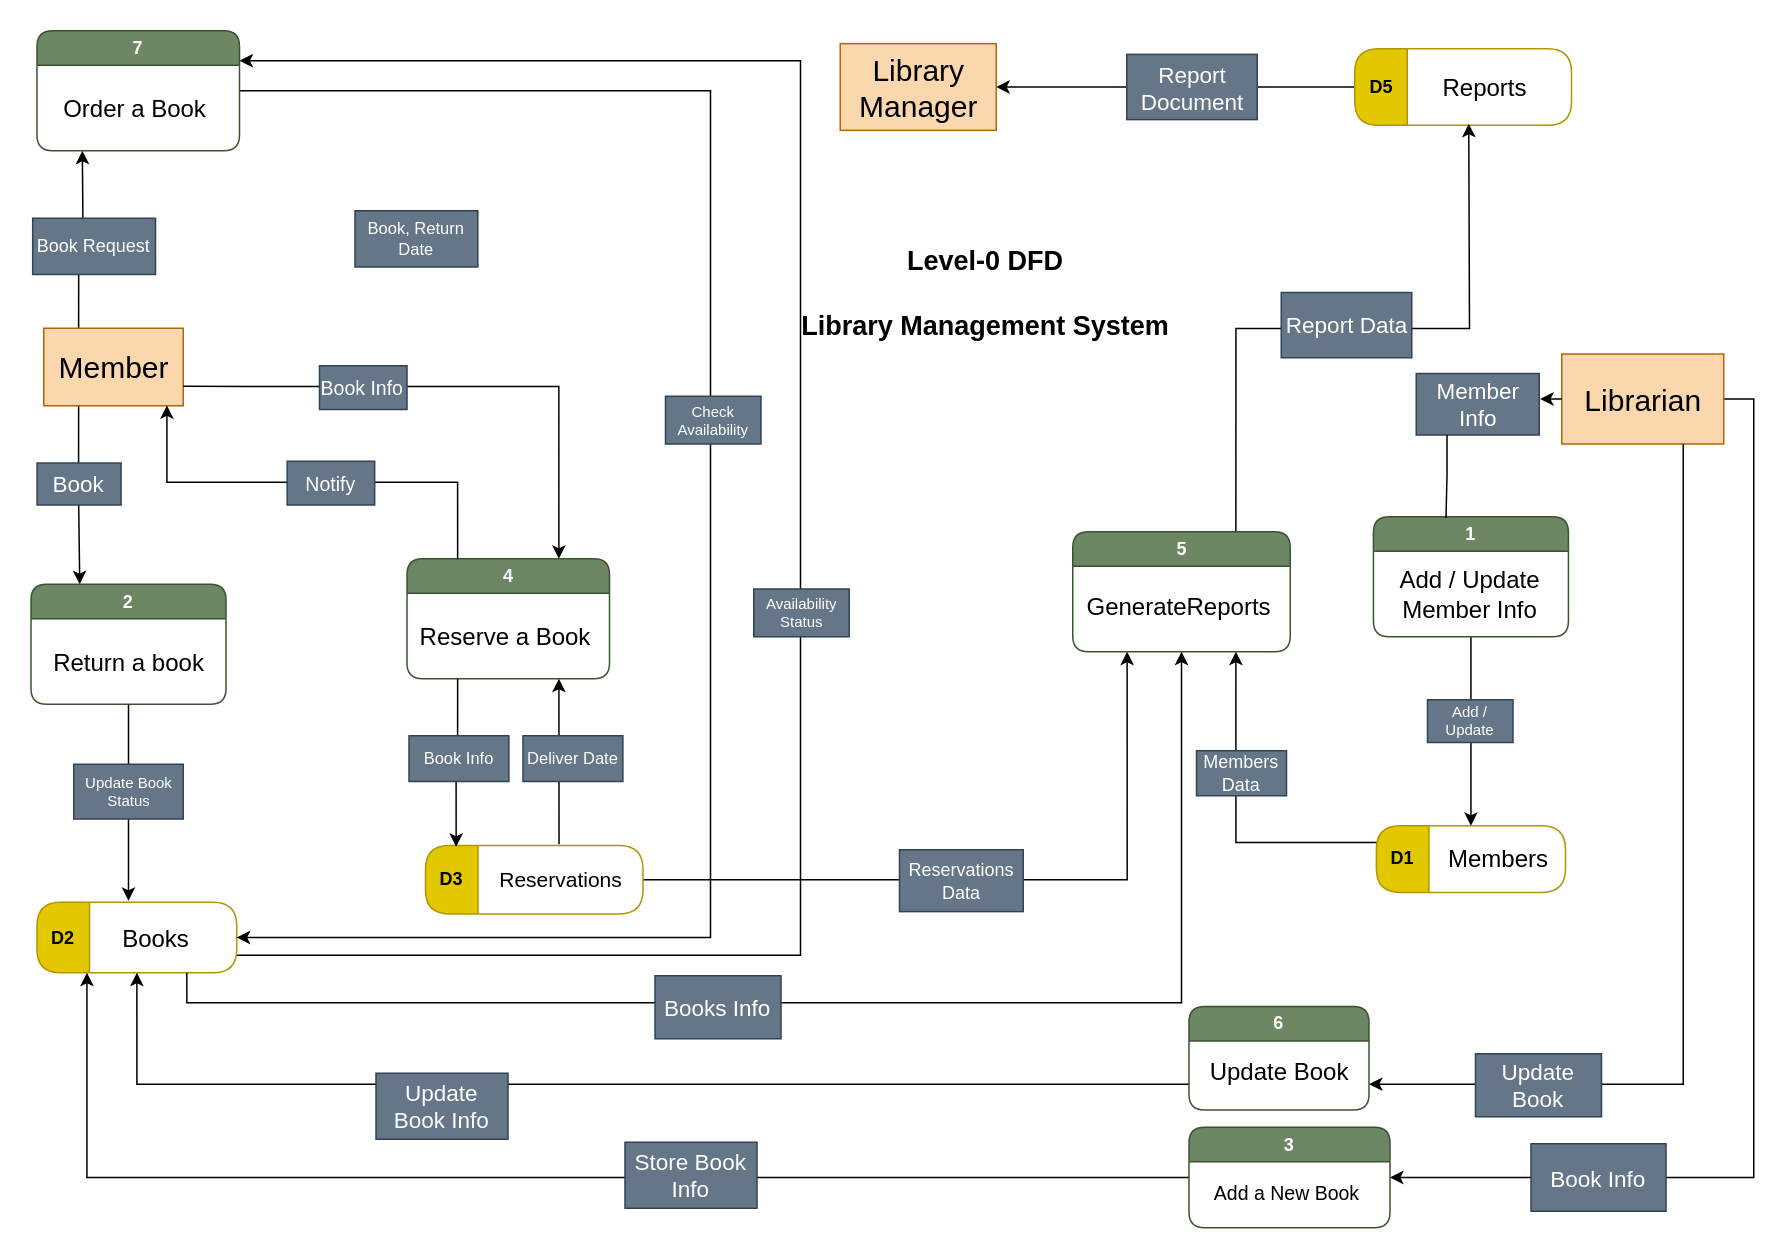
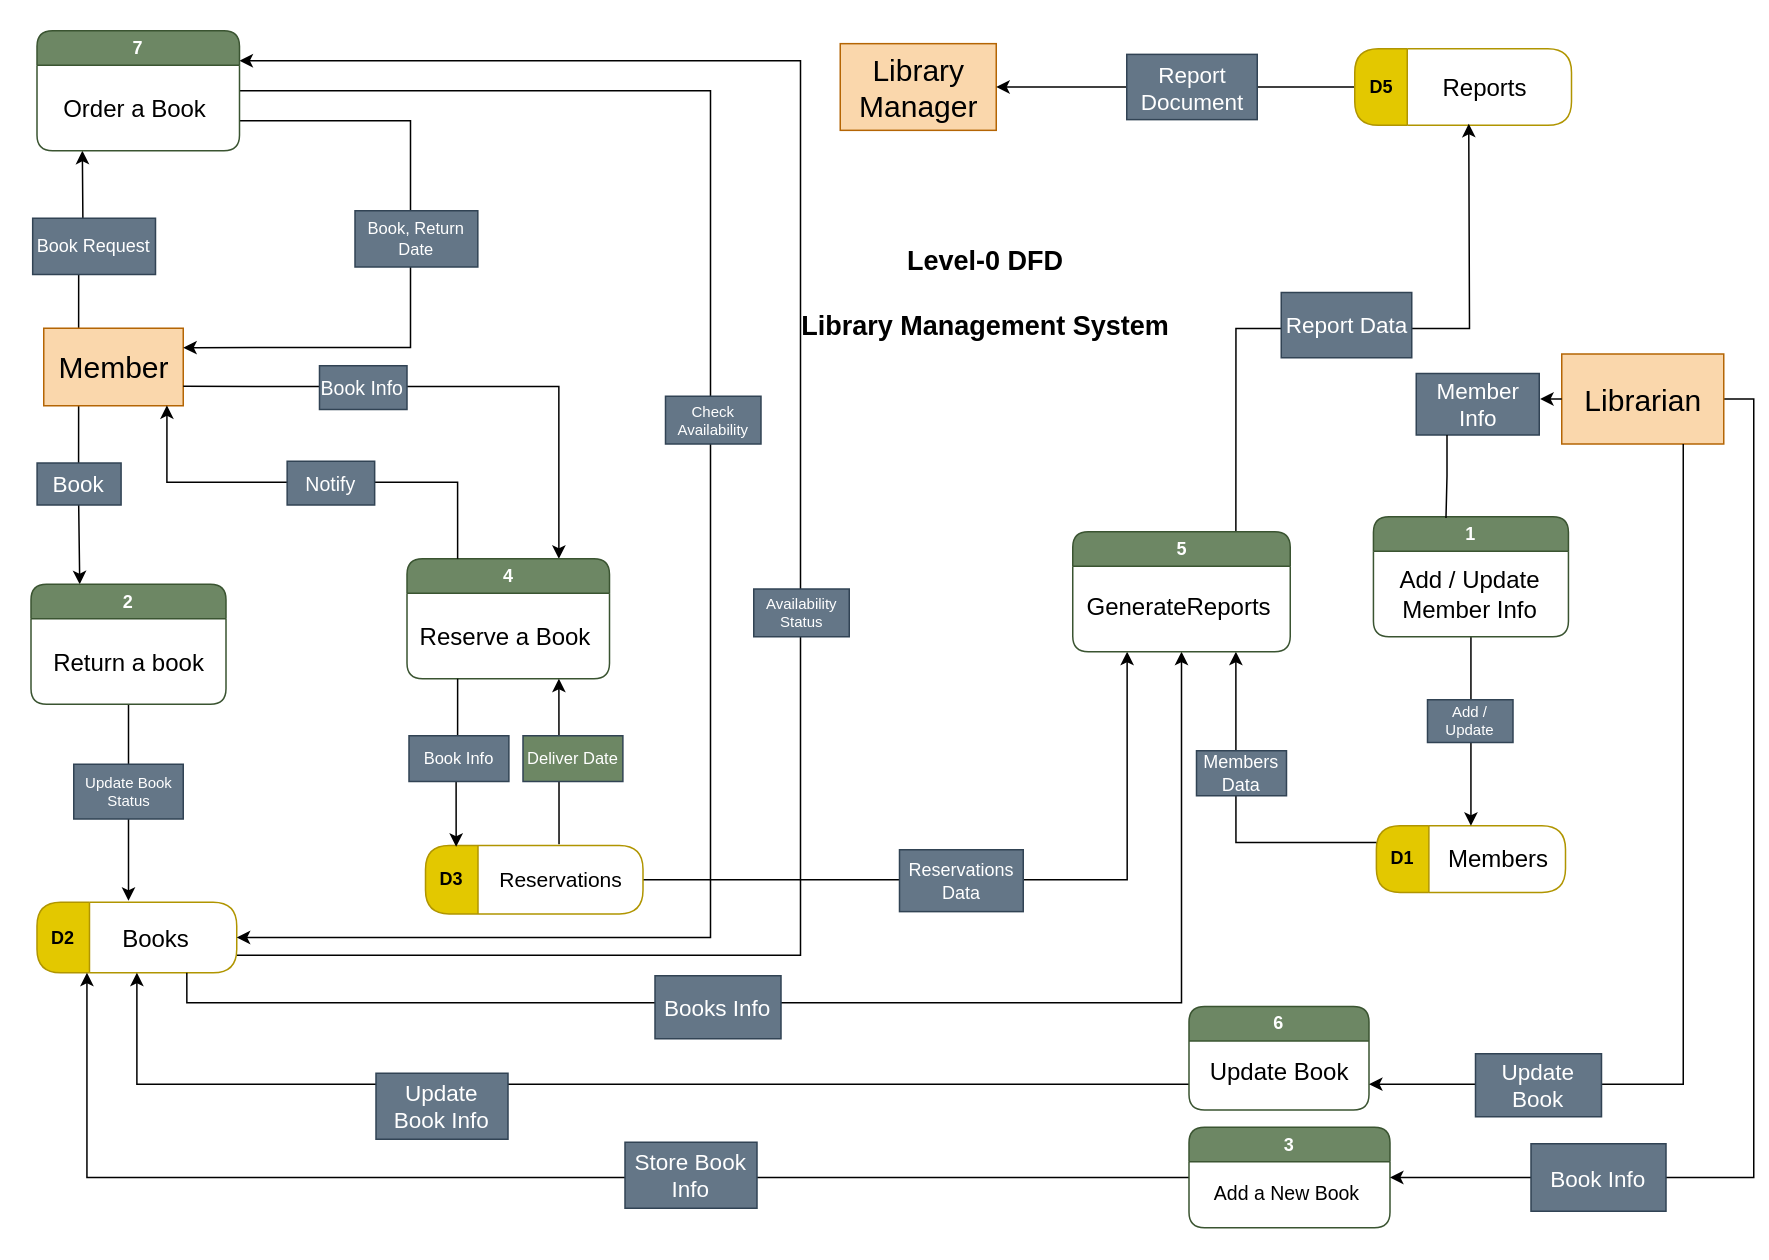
+ <mxCell id="32" style="edgeStyle=orthogonalEdgeStyle;rounded=0;orthogonalLoop=1;jettySize=auto;html=1;exitX=1;exitY=0.75;exitDx=0;exitDy=0;entryX=1;entryY=0.25;entryDx=0;entryDy=0;" parent="1" source="34" target="4" edge="1"><mxGeometry relative="1" as="geometry"><Array as="points"><mxPoint x="273" y="80" /><mxPoint x="273" y="231" /></Array></mxGeometry></mxCell>
- <mxCell id="70" value="Deliver Date" style="rounded=0;whiteSpace=wrap;html=1;fillColor=#647687;strokeColor=#314354;fontColor=#ffffff;fontSize=11;" parent="1" vertex="1"><mxGeometry x="348" y="490" width="66.59" height="30.5" as="geometry" /></mxCell>
+ <mxCell id="70" value="Deliver Date" style="rounded=0;whiteSpace=wrap;html=1;fillColor=#6d8764;strokeColor=#314354;fontColor=#ffffff;fontSize=11;" parent="1" vertex="1"><mxGeometry x="348" y="490" width="66.59" height="30.5" as="geometry" /></mxCell>
